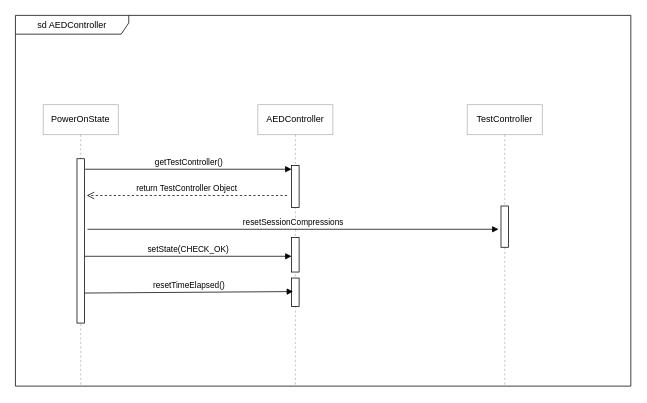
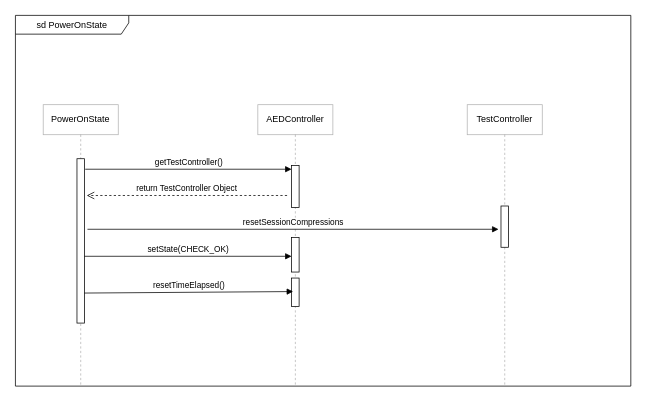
- <mxCell id="15" value="sd AEDController" style="shape=umlFrame;whiteSpace=wrap;html=1;pointerEvents=0;width=151;height=25;" vertex="1" parent="1"><mxGeometry x="20" y="20" width="820" height="494" as="geometry" /></mxCell>
+ <mxCell id="15" value="sd PowerOnState" style="shape=umlFrame;whiteSpace=wrap;html=1;pointerEvents=0;width=151;height=25;" vertex="1" parent="1"><mxGeometry x="20" y="20" width="820" height="494" as="geometry" /></mxCell>
